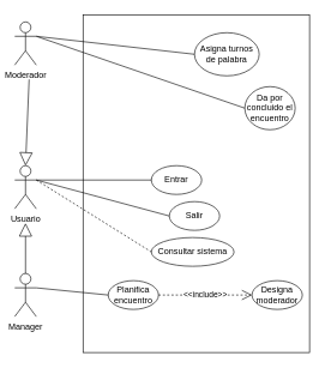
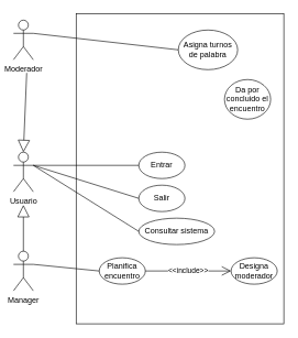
- <mxCell id="12" value="" style="endArrow=none;html=1;rounded=0;exitX=1;exitY=0.333;exitDx=0;exitDy=0;exitPerimeter=0;entryX=0;entryY=0.5;entryDx=0;entryDy=0;" edge="1" parent="1" source="17" target="11"><mxGeometry width="50" height="50" relative="1" as="geometry"><mxPoint x="170" y="400" as="sourcePoint" /><mxPoint x="220" y="350" as="targetPoint" /></mxGeometry></mxCell>
- <mxCell id="7" value="Salir" style="ellipse;whiteSpace=wrap;html=1;" vertex="1" parent="1"><mxGeometry x="235" y="280" width="70" height="40" as="geometry" /></mxCell>
+ <mxCell id="7" value="Salir" style="ellipse;whiteSpace=wrap;html=1;" vertex="1" parent="1"><mxGeometry x="210" y="280" width="70" height="40" as="geometry" /></mxCell>
- <mxCell id="14" value="" style="endArrow=none;html=1;rounded=0;entryX=0;entryY=0.5;entryDx=0;entryDy=0;exitX=1;exitY=0.333;exitDx=0;exitDy=0;exitPerimeter=0;dashed=1;" edge="1" parent="1" source="4" target="8"><mxGeometry width="50" height="50" relative="1" as="geometry"><mxPoint x="60" y="410" as="sourcePoint" /><mxPoint x="220" y="420" as="targetPoint" /></mxGeometry></mxCell>
+ <mxCell id="14" value="" style="endArrow=none;html=1;rounded=0;entryX=0;entryY=0.5;entryDx=0;entryDy=0;exitX=1;exitY=0.333;exitDx=0;exitDy=0;exitPerimeter=0;" edge="1" parent="1" source="4" target="8"><mxGeometry width="50" height="50" relative="1" as="geometry"><mxPoint x="60" y="410" as="sourcePoint" /><mxPoint x="220" y="420" as="targetPoint" /></mxGeometry></mxCell>
- <mxCell id="21" value="&amp;lt;&amp;lt;include&amp;gt;&amp;gt;" style="endArrow=open;endSize=12;dashed=1;html=1;rounded=0;exitX=1;exitY=0.5;exitDx=0;exitDy=0;entryX=0;entryY=0.5;entryDx=0;entryDy=0;" edge="1" parent="1" source="9" target="10"><mxGeometry width="160" relative="1" as="geometry"><mxPoint x="200" y="270" as="sourcePoint" /><mxPoint x="360" y="270" as="targetPoint" /></mxGeometry></mxCell>
+ <mxCell id="21" value="&amp;lt;&amp;lt;include&amp;gt;&amp;gt;" style="endArrow=open;endSize=12;dashed=0;html=1;rounded=0;exitX=1;exitY=0.5;exitDx=0;exitDy=0;entryX=0;entryY=0.5;entryDx=0;entryDy=0;" edge="1" parent="1" source="9" target="10"><mxGeometry width="160" relative="1" as="geometry"><mxPoint x="200" y="270" as="sourcePoint" /><mxPoint x="360" y="270" as="targetPoint" /></mxGeometry></mxCell>
